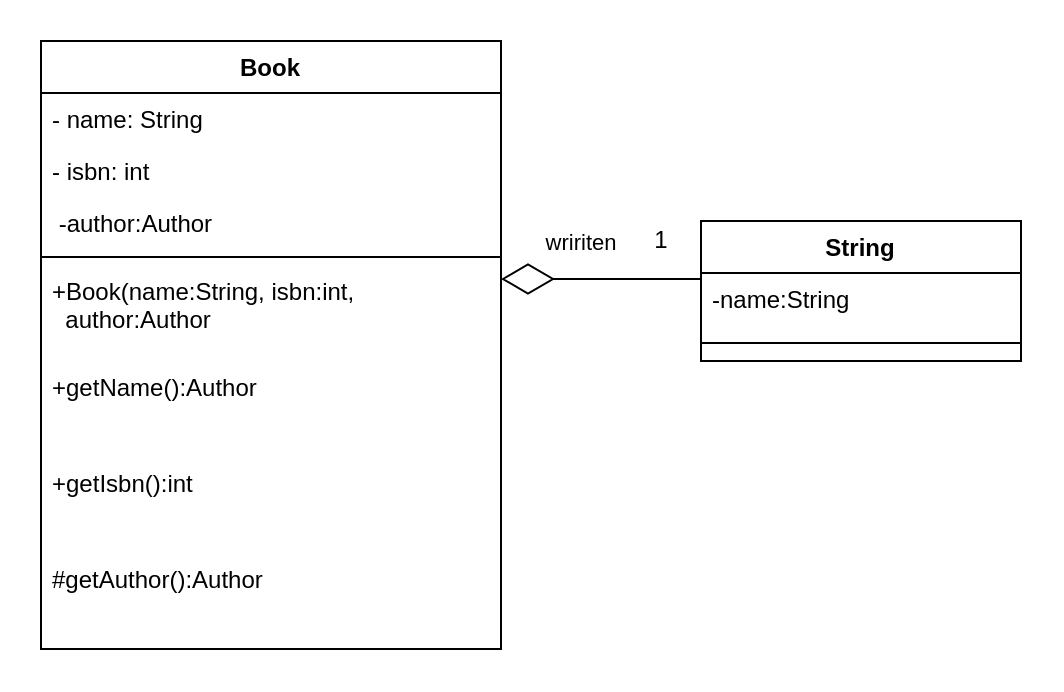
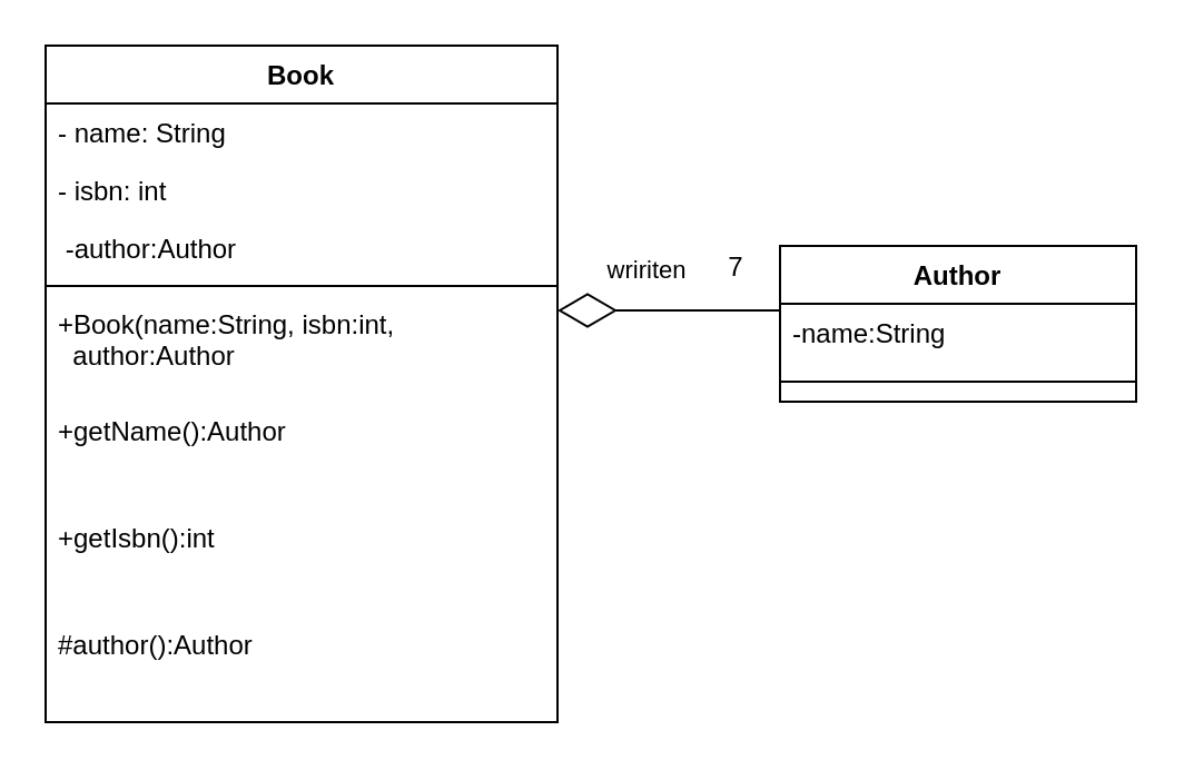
- <mxCell id="16" value="1" style="text;html=1;align=center;verticalAlign=middle;resizable=0;points=[];autosize=1;" vertex="1" parent="1"><mxGeometry x="320" y="110" width="20" height="20" as="geometry" /></mxCell>
+ <mxCell id="16" value="7" style="text;html=1;align=center;verticalAlign=middle;resizable=0;points=[];autosize=1;" vertex="1" parent="1"><mxGeometry x="320" y="110" width="20" height="20" as="geometry" /></mxCell>
- <mxCell id="13" value="String" style="swimlane;fontStyle=1;align=center;verticalAlign=top;childLayout=stackLayout;horizontal=1;startSize=26;horizontalStack=0;resizeParent=1;resizeParentMax=0;resizeLast=0;collapsible=1;marginBottom=0;" vertex="1" parent="1"><mxGeometry x="350" y="110" width="160" height="70" as="geometry" /></mxCell>
+ <mxCell id="13" value="Author" style="swimlane;fontStyle=1;align=center;verticalAlign=top;childLayout=stackLayout;horizontal=1;startSize=26;horizontalStack=0;resizeParent=1;resizeParentMax=0;resizeLast=0;collapsible=1;marginBottom=0;" vertex="1" parent="1"><mxGeometry x="350" y="110" width="160" height="70" as="geometry" /></mxCell>
- <mxCell id="10" value="#getAuthor():Author" style="text;strokeColor=none;fillColor=none;align=left;verticalAlign=top;spacingLeft=4;spacingRight=4;overflow=hidden;rotatable=0;points=[[0,0.5],[1,0.5]];portConstraint=eastwest;" vertex="1" parent="2"><mxGeometry y="256" width="230" height="48" as="geometry" /></mxCell>
+ <mxCell id="10" value="#author():Author" style="text;strokeColor=none;fillColor=none;align=left;verticalAlign=top;spacingLeft=4;spacingRight=4;overflow=hidden;rotatable=0;points=[[0,0.5],[1,0.5]];portConstraint=eastwest;" vertex="1" parent="2"><mxGeometry y="256" width="230" height="48" as="geometry" /></mxCell>
